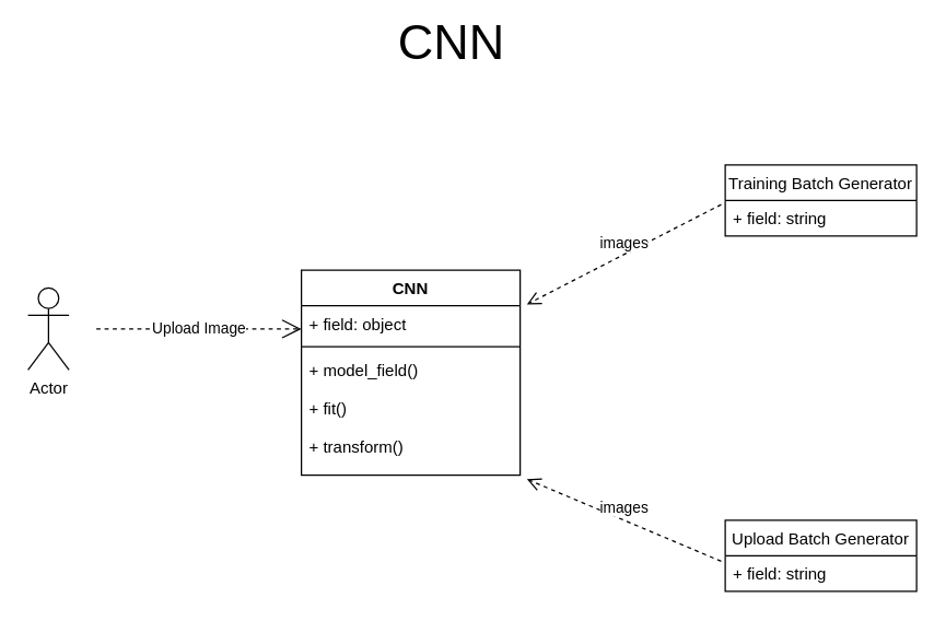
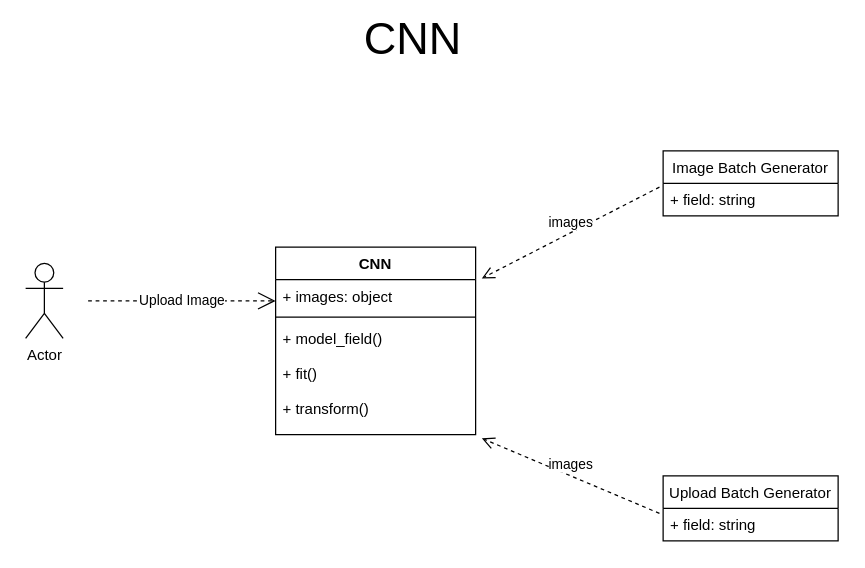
- <mxCell id="9" value="Training Batch Generator" style="swimlane;fontStyle=0;childLayout=stackLayout;horizontal=1;startSize=26;fillColor=none;horizontalStack=0;resizeParent=1;resizeParentMax=0;resizeLast=0;collapsible=1;marginBottom=0;" vertex="1" parent="1"><mxGeometry x="530" y="120" width="140" height="52" as="geometry" /></mxCell>
+ <mxCell id="9" value="Image Batch Generator" style="swimlane;fontStyle=0;childLayout=stackLayout;horizontal=1;startSize=26;fillColor=none;horizontalStack=0;resizeParent=1;resizeParentMax=0;resizeLast=0;collapsible=1;marginBottom=0;" vertex="1" parent="1"><mxGeometry x="530" y="120" width="140" height="52" as="geometry" /></mxCell>
- <mxCell id="6" value="+ field: object" style="text;strokeColor=none;fillColor=none;align=left;verticalAlign=top;spacingLeft=4;spacingRight=4;overflow=hidden;rotatable=0;points=[[0,0.5],[1,0.5]];portConstraint=eastwest;" vertex="1" parent="5"><mxGeometry y="26" width="160" height="26" as="geometry" /></mxCell>
+ <mxCell id="6" value="+ images: object" style="text;strokeColor=none;fillColor=none;align=left;verticalAlign=top;spacingLeft=4;spacingRight=4;overflow=hidden;rotatable=0;points=[[0,0.5],[1,0.5]];portConstraint=eastwest;" vertex="1" parent="5"><mxGeometry y="26" width="160" height="26" as="geometry" /></mxCell>
